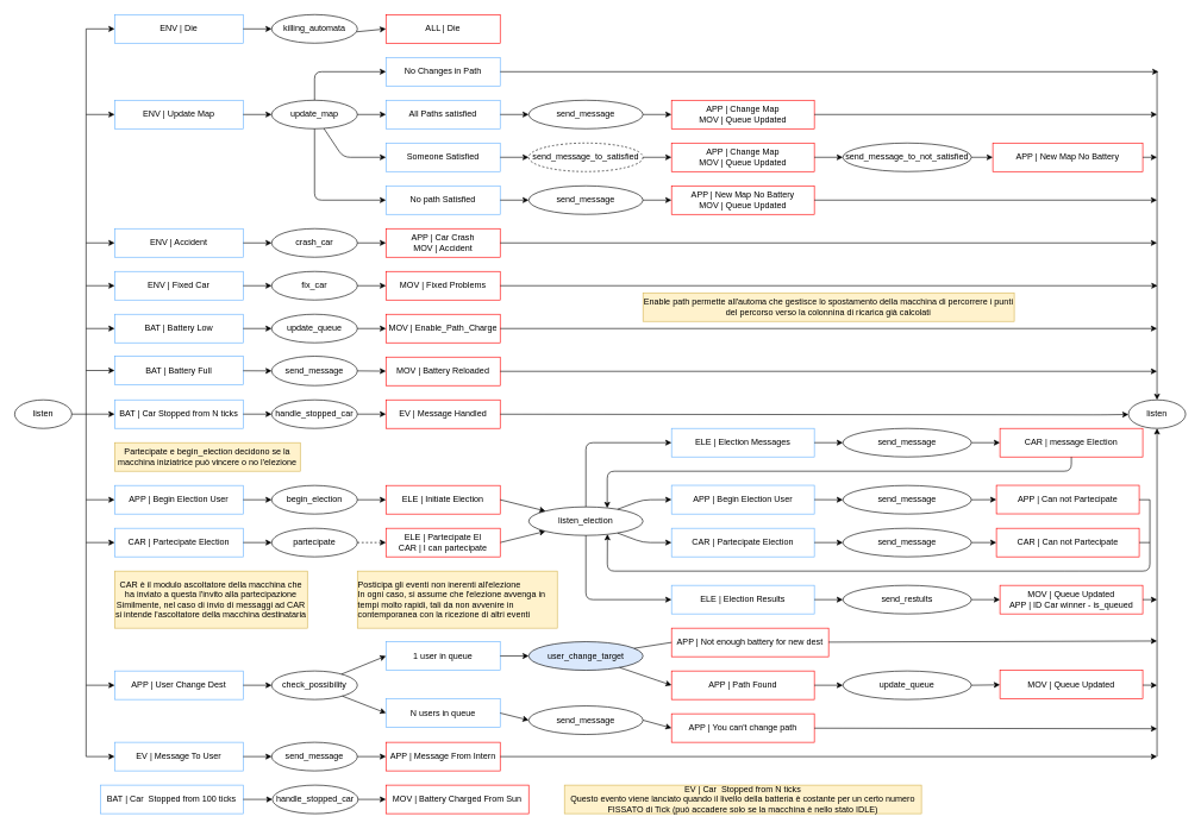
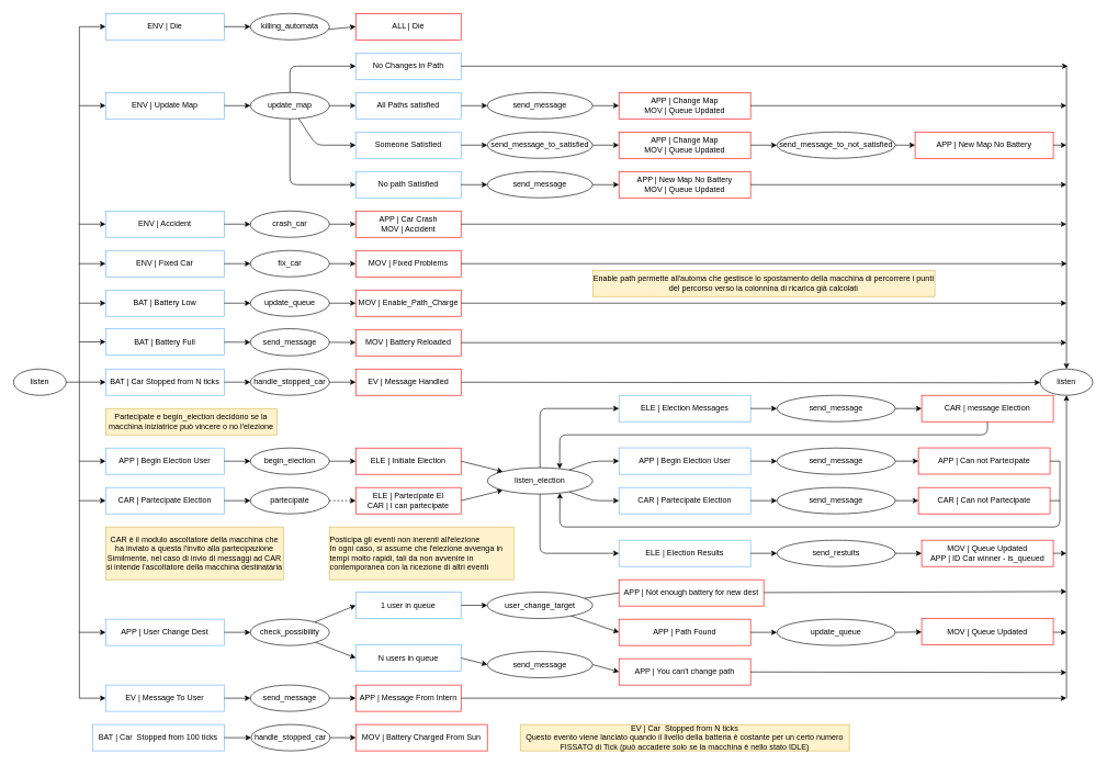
- <mxCell id="46" value="send_message_to_satisfied" style="ellipse;whiteSpace=wrap;html=1;dashed=1;" parent="1" vertex="1"><mxGeometry x="740" y="200" width="160" height="40" as="geometry" /></mxCell>
+ <mxCell id="46" value="send_message_to_satisfied" style="ellipse;whiteSpace=wrap;html=1;" parent="1" vertex="1"><mxGeometry x="740" y="200" width="160" height="40" as="geometry" /></mxCell>
- <mxCell id="116" value="user_change_target" style="ellipse;whiteSpace=wrap;html=1;fillColor=#dae8fc;" parent="1" vertex="1"><mxGeometry x="740" y="899" width="160" height="40" as="geometry" /></mxCell>
+ <mxCell id="116" value="user_change_target" style="ellipse;whiteSpace=wrap;html=1;" parent="1" vertex="1"><mxGeometry x="740" y="899" width="160" height="40" as="geometry" /></mxCell>
